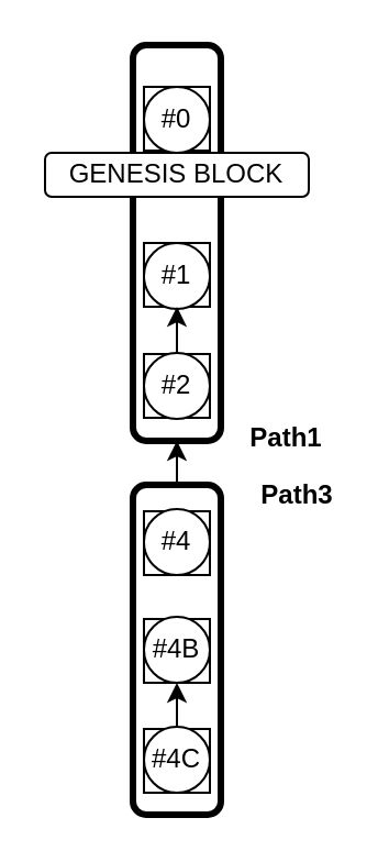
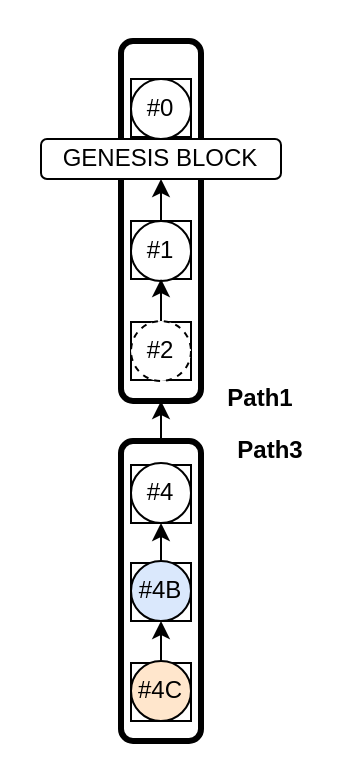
+ <mxCell id="11" value="" style="endArrow=classic;html=1;exitX=0.5;exitY=0;exitDx=0;exitDy=0;entryX=0.5;entryY=1;entryDx=0;entryDy=0;" parent="1" source="7" target="10" edge="1"><mxGeometry width="50" height="50" relative="1" as="geometry"><mxPoint x="255" y="329" as="sourcePoint" /><mxPoint x="305" y="279" as="targetPoint" /></mxGeometry></mxCell>
- <mxCell id="8" value="#2" style="ellipse;whiteSpace=wrap;html=1;" parent="1" vertex="1"><mxGeometry x="65" y="160" width="30" height="30" as="geometry" /></mxCell>
+ <mxCell id="8" value="#2" style="ellipse;whiteSpace=wrap;html=1;dashed=1;" parent="1" vertex="1"><mxGeometry x="65" y="160" width="30" height="30" as="geometry" /></mxCell>
+ <mxCell id="21" value="" style="endArrow=classic;html=1;exitX=0.5;exitY=0;exitDx=0;exitDy=0;entryX=0.5;entryY=1;entryDx=0;entryDy=0;" edge="1" parent="1" source="18" target="15"><mxGeometry width="50" height="50" relative="1" as="geometry"><mxPoint x="25" y="290" as="sourcePoint" /><mxPoint x="25" y="270" as="targetPoint" /></mxGeometry></mxCell>
- <mxCell id="18" value="#4B" style="ellipse;whiteSpace=wrap;html=1;" vertex="1" parent="1"><mxGeometry x="65" y="280" width="30" height="30" as="geometry" /></mxCell>
+ <mxCell id="18" value="#4B" style="ellipse;whiteSpace=wrap;html=1;fillColor=#dae8fc;" vertex="1" parent="1"><mxGeometry x="65" y="280" width="30" height="30" as="geometry" /></mxCell>
- <mxCell id="20" value="#4C" style="ellipse;whiteSpace=wrap;html=1;" vertex="1" parent="1"><mxGeometry x="65" y="330" width="30" height="30" as="geometry" /></mxCell>
+ <mxCell id="20" value="#4C" style="ellipse;whiteSpace=wrap;html=1;fillColor=#ffe6cc;" vertex="1" parent="1"><mxGeometry x="65" y="330" width="30" height="30" as="geometry" /></mxCell>
